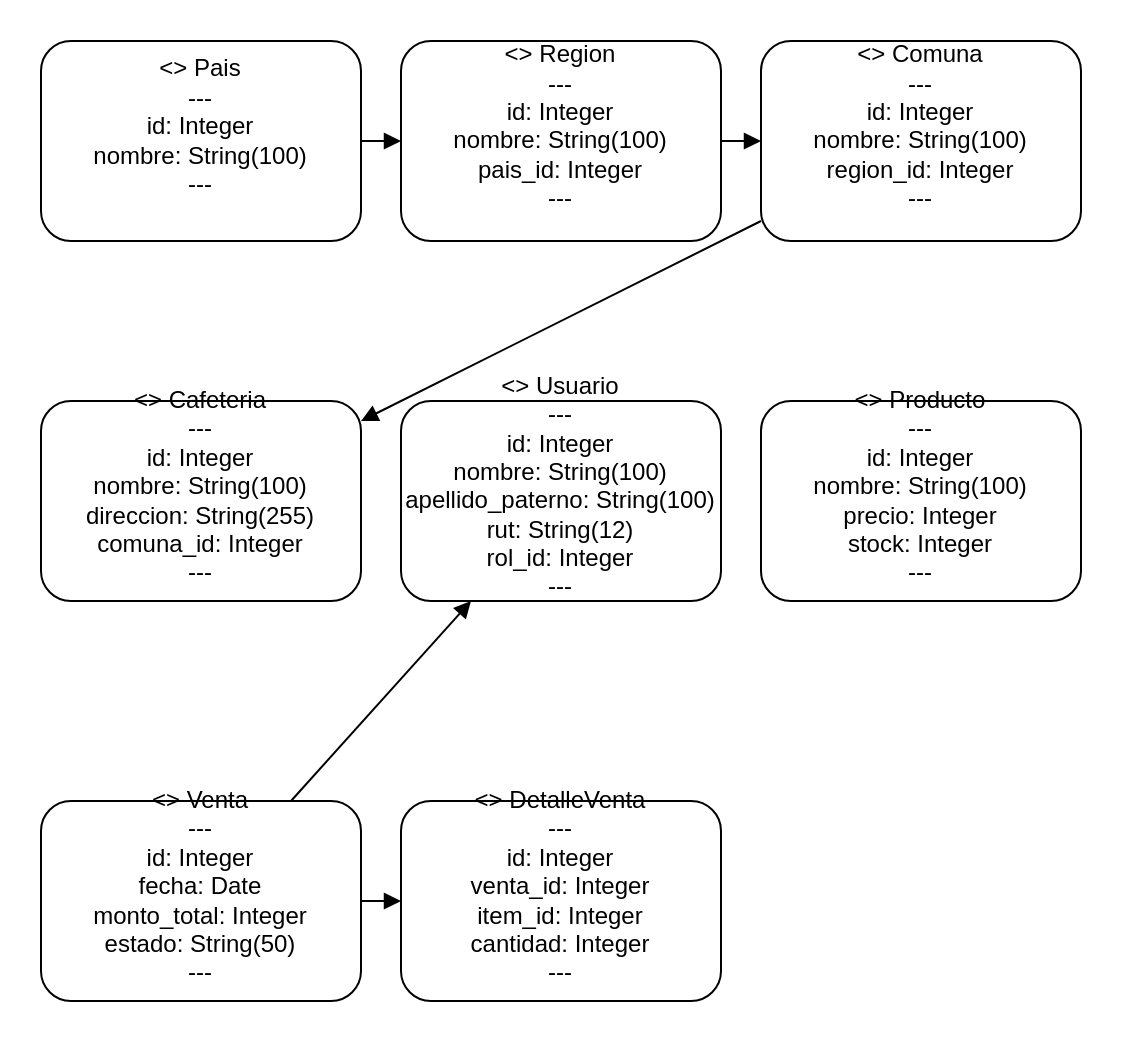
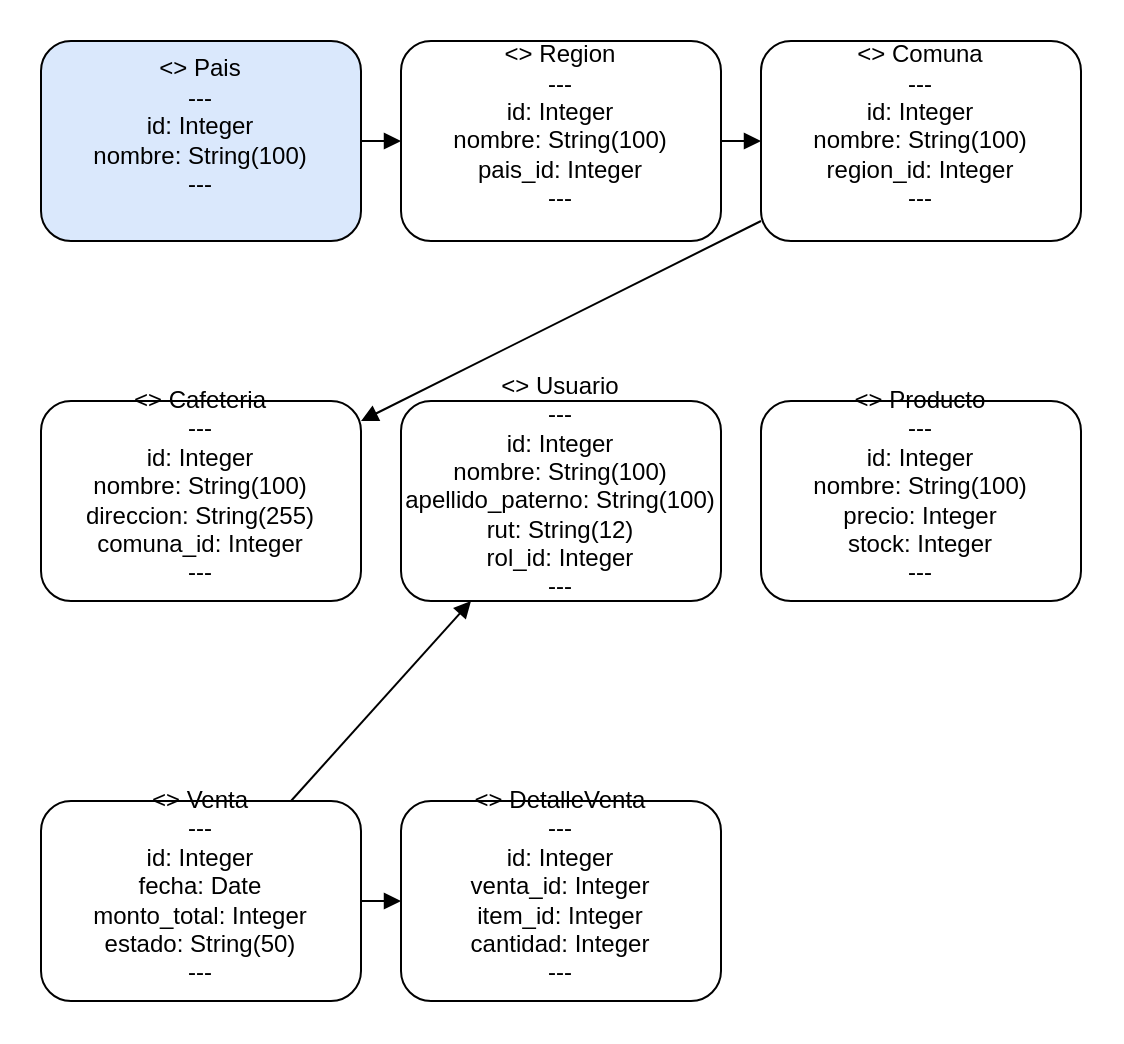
- <mxCell id="2" value="&lt;&lt;class&gt;&gt; Pais&#10;---&#10;id: Integer&#10;nombre: String(100)&#10;---&#10;" style="rounded=1;whiteSpace=wrap;html=1;" vertex="1" parent="1"><mxGeometry x="20" y="20" width="160" height="100" as="geometry" /></mxCell>
+ <mxCell id="2" value="&lt;&lt;class&gt;&gt; Pais&#10;---&#10;id: Integer&#10;nombre: String(100)&#10;---&#10;" style="rounded=1;whiteSpace=wrap;html=1;fillColor=#dae8fc;" vertex="1" parent="1"><mxGeometry x="20" y="20" width="160" height="100" as="geometry" /></mxCell>
